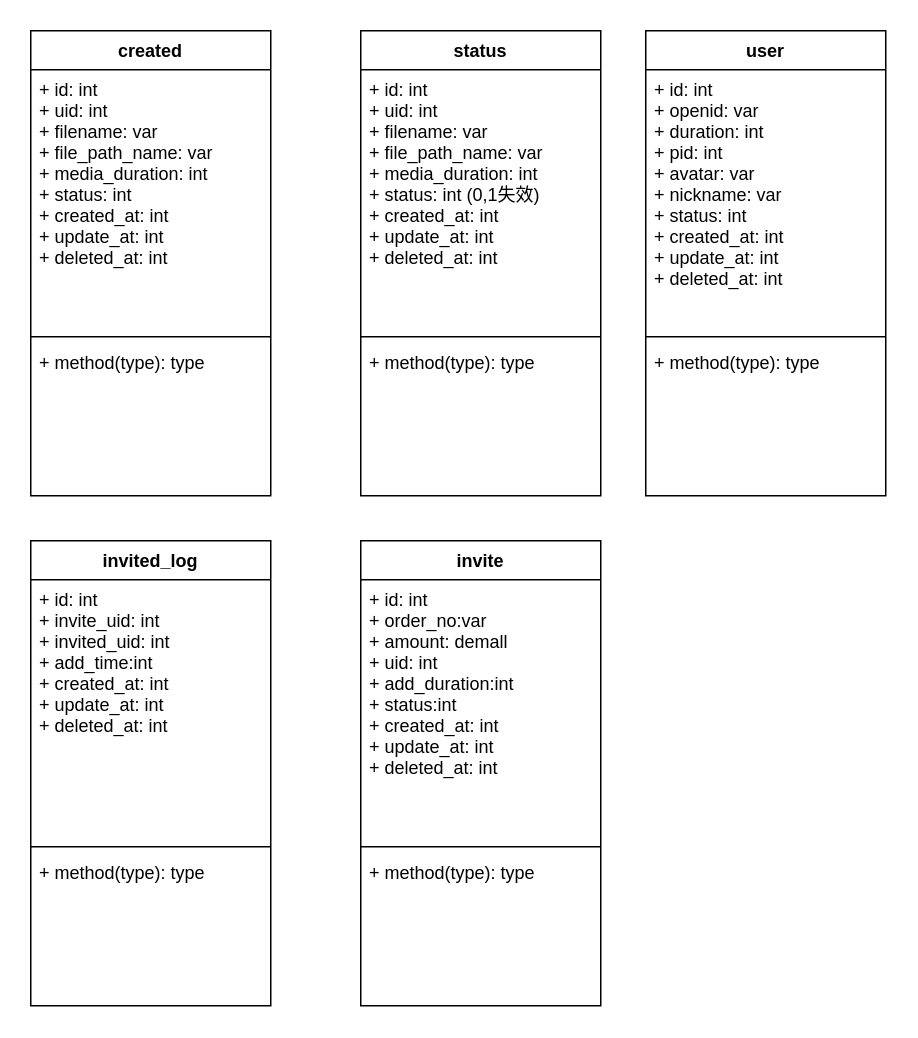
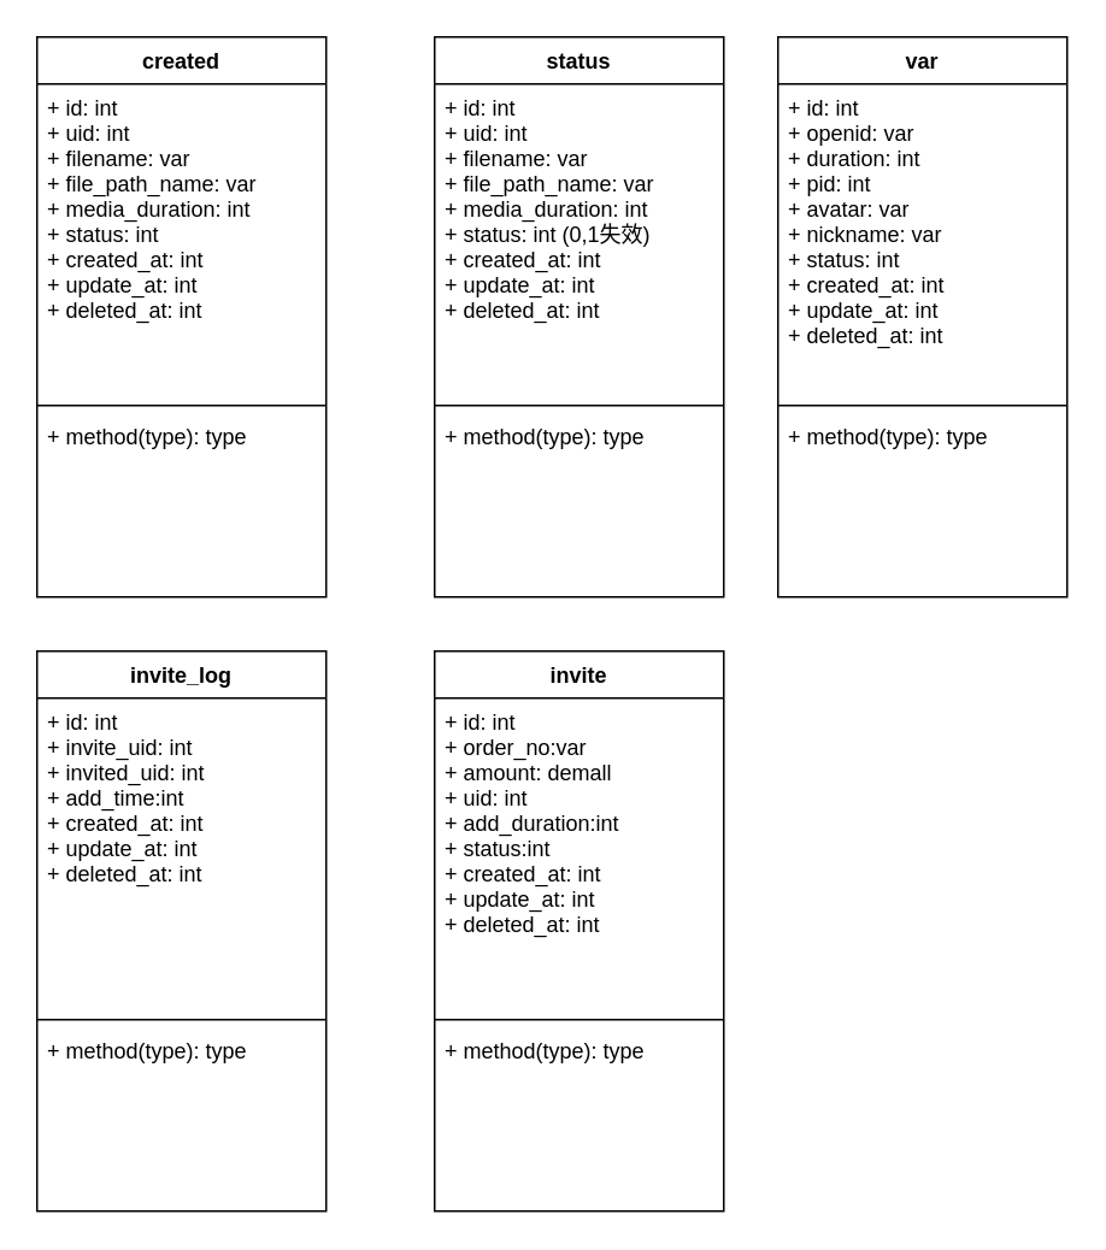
- <mxCell id="10" value="user" style="swimlane;fontStyle=1;align=center;verticalAlign=top;childLayout=stackLayout;horizontal=1;startSize=26;horizontalStack=0;resizeParent=1;resizeParentMax=0;resizeLast=0;collapsible=1;marginBottom=0;" parent="1" vertex="1"><mxGeometry x="430" y="20" width="160" height="310" as="geometry" /></mxCell>
+ <mxCell id="10" value="var" style="swimlane;fontStyle=1;align=center;verticalAlign=top;childLayout=stackLayout;horizontal=1;startSize=26;horizontalStack=0;resizeParent=1;resizeParentMax=0;resizeLast=0;collapsible=1;marginBottom=0;" parent="1" vertex="1"><mxGeometry x="430" y="20" width="160" height="310" as="geometry" /></mxCell>
- <mxCell id="14" value="invited_log" style="swimlane;fontStyle=1;align=center;verticalAlign=top;childLayout=stackLayout;horizontal=1;startSize=26;horizontalStack=0;resizeParent=1;resizeParentMax=0;resizeLast=0;collapsible=1;marginBottom=0;" parent="1" vertex="1"><mxGeometry x="20" y="360" width="160" height="310" as="geometry" /></mxCell>
+ <mxCell id="14" value="invite_log" style="swimlane;fontStyle=1;align=center;verticalAlign=top;childLayout=stackLayout;horizontal=1;startSize=26;horizontalStack=0;resizeParent=1;resizeParentMax=0;resizeLast=0;collapsible=1;marginBottom=0;" parent="1" vertex="1"><mxGeometry x="20" y="360" width="160" height="310" as="geometry" /></mxCell>
